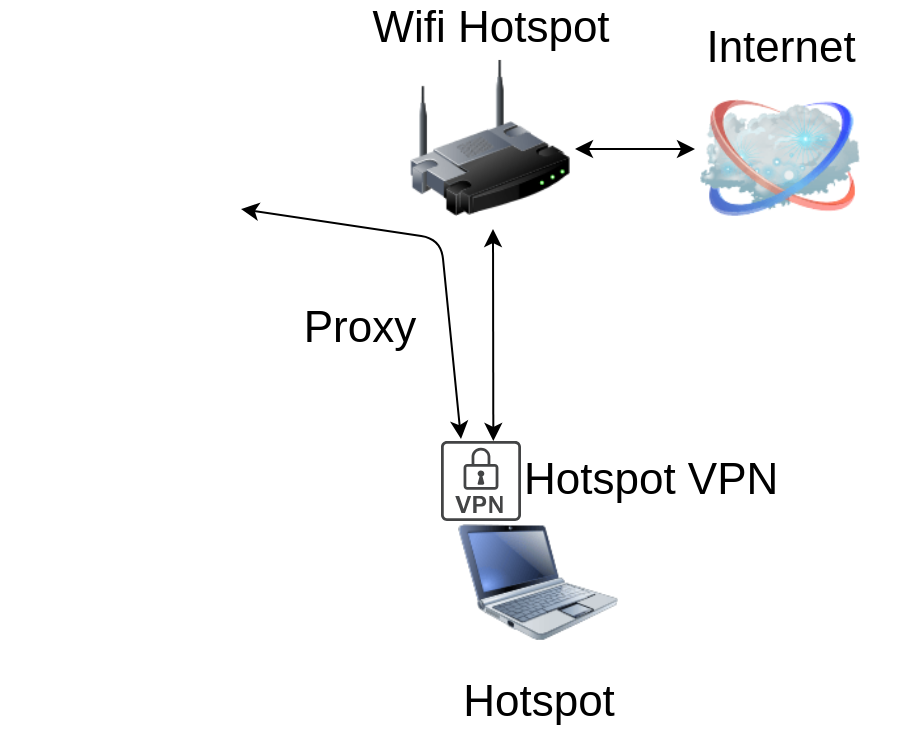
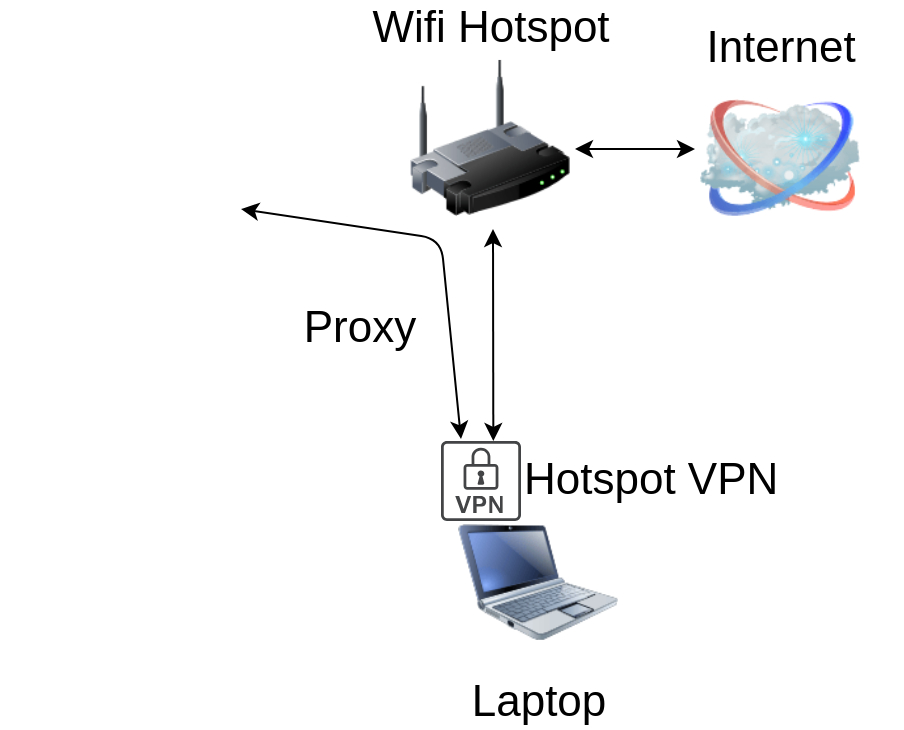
- <mxCell id="4" value="Hotspot" style="image;html=1;labelBackgroundColor=#ffffff;image=img/lib/clip_art/computers/Netbook_128x128.png;rounded=1;shadow=0;comic=0;strokeColor=#000000;strokeWidth=2;fillColor=#FFFFFF;fontSize=22;fontColor=#000000;" parent="1" vertex="1"><mxGeometry x="229" y="242" width="80" height="80" as="geometry" /></mxCell>
+ <mxCell id="4" value="Laptop" style="image;html=1;labelBackgroundColor=#ffffff;image=img/lib/clip_art/computers/Netbook_128x128.png;rounded=1;shadow=0;comic=0;strokeColor=#000000;strokeWidth=2;fillColor=#FFFFFF;fontSize=22;fontColor=#000000;" parent="1" vertex="1"><mxGeometry x="229" y="242" width="80" height="80" as="geometry" /></mxCell>
